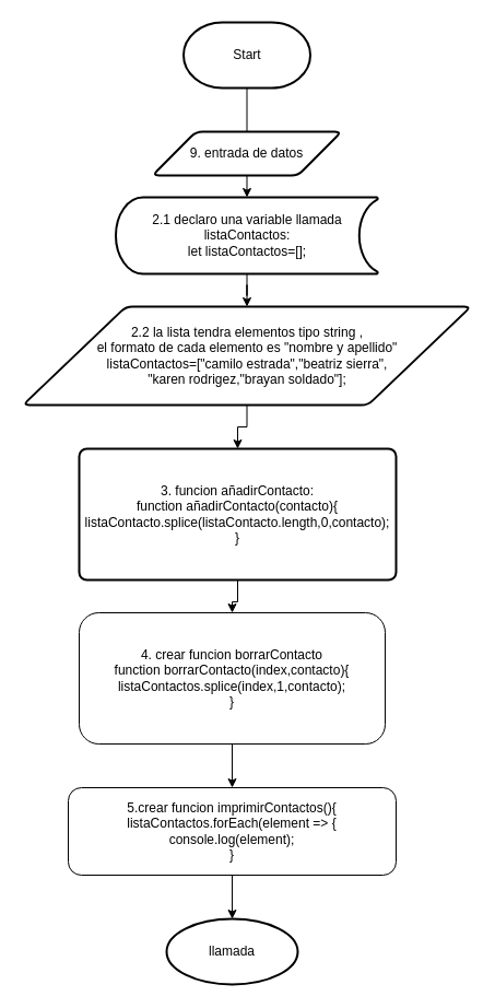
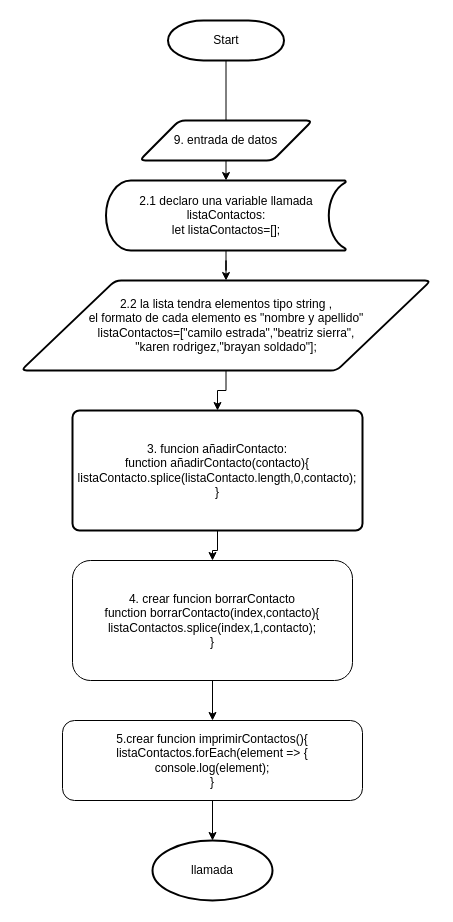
- <mxCell id="4" value="Start" style="strokeWidth=2;html=1;shape=mxgraph.flowchart.terminator;whiteSpace=wrap;" vertex="1" parent="1"><mxGeometry x="167.5" width="116" height="60" as="geometry" y="20" /></mxCell>
+ <mxCell id="4" value="Start" style="strokeWidth=2;html=1;shape=mxgraph.flowchart.terminator;whiteSpace=wrap;" vertex="1" parent="1"><mxGeometry x="167.5" y="20" width="116" height="40" as="geometry" /></mxCell>
